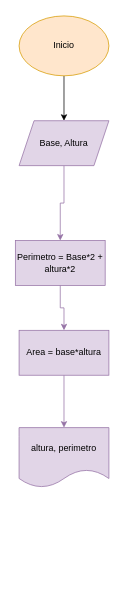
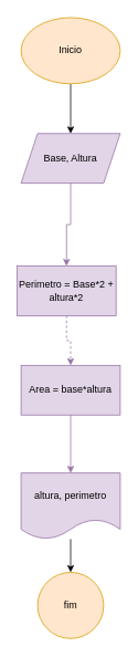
- <mxCell id="6" value="" style="edgeStyle=orthogonalEdgeStyle;rounded=0;orthogonalLoop=1;jettySize=auto;html=1;fillColor=#e1d5e7;strokeColor=#9673a6;" edge="1" parent="1" source="7" target="9"><mxGeometry relative="1" as="geometry" /></mxCell>
+ <mxCell id="6" value="" style="edgeStyle=orthogonalEdgeStyle;rounded=0;orthogonalLoop=1;jettySize=auto;html=1;fillColor=#e1d5e7;strokeColor=#9673a6;dashed=1;" edge="1" parent="1" source="7" target="9"><mxGeometry relative="1" as="geometry" /></mxCell>
+ <mxCell id="11" value="" style="edgeStyle=orthogonalEdgeStyle;rounded=0;orthogonalLoop=1;jettySize=auto;html=1;" edge="1" parent="1" source="12" target="10"><mxGeometry relative="1" as="geometry" /></mxCell>
+ <mxCell id="10" value="fim" style="ellipse;whiteSpace=wrap;html=1;fillColor=#ffe6cc;strokeColor=#d79b00;" vertex="1" parent="1"><mxGeometry x="45" y="690" width="80" height="80" as="geometry" /></mxCell>
